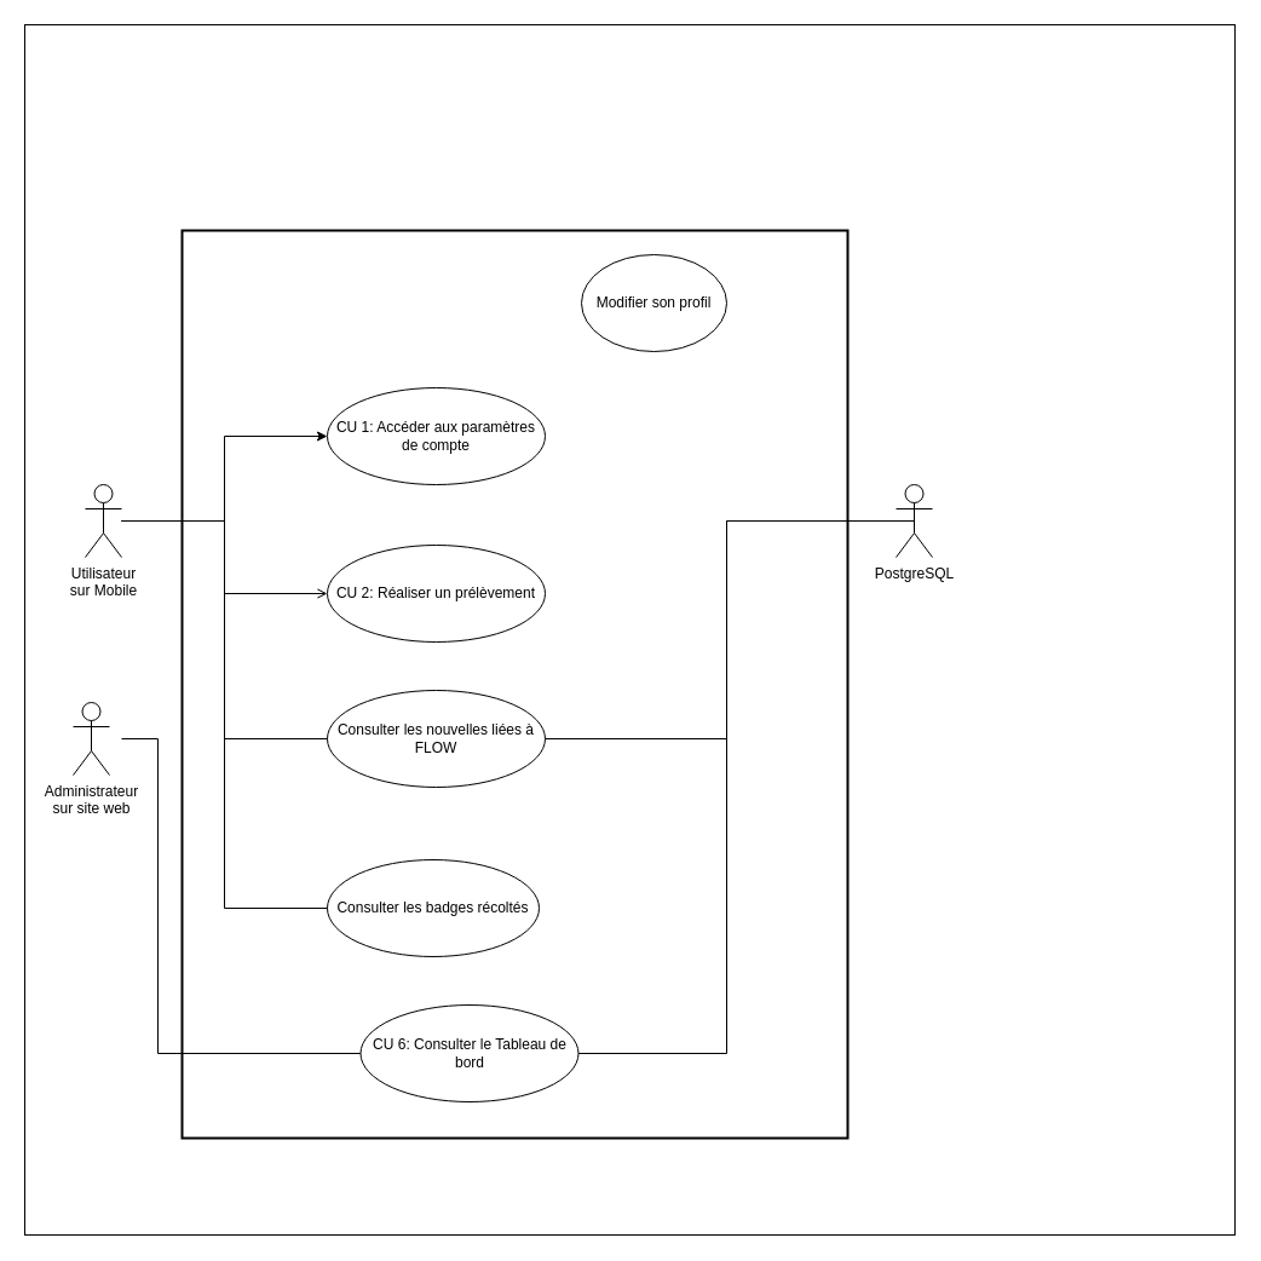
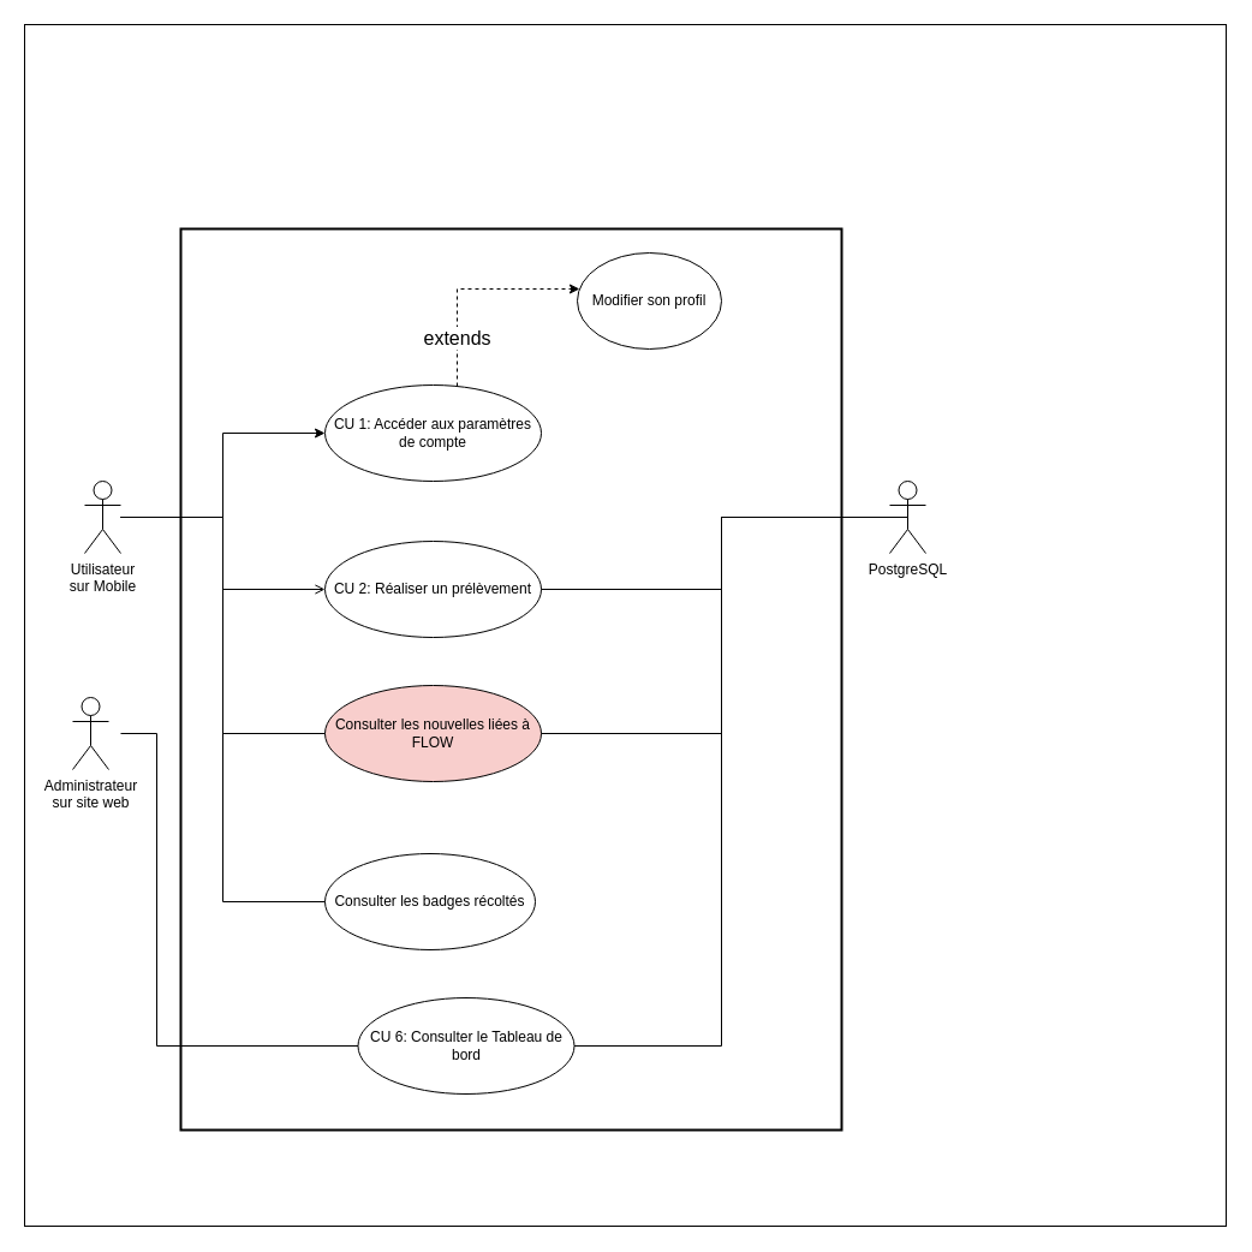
+ <mxCell id="6" style="edgeStyle=orthogonalEdgeStyle;rounded=0;orthogonalLoop=1;jettySize=auto;html=1;dashed=1;" parent="1" source="8" target="11" edge="1"><mxGeometry relative="1" as="geometry"><Array as="points"><mxPoint x="380" y="240" /></Array></mxGeometry></mxCell>
+ <mxCell id="7" value="&lt;font style=&quot;font-size: 16px;&quot;&gt;extends&lt;/font&gt;" style="edgeLabel;html=1;align=center;verticalAlign=middle;resizable=0;points=[];" parent="6" vertex="1" connectable="0"><mxGeometry x="-0.55" y="1" relative="1" as="geometry"><mxPoint as="offset" /></mxGeometry></mxCell>
+ <mxCell id="15" style="edgeStyle=orthogonalEdgeStyle;rounded=0;orthogonalLoop=1;jettySize=auto;html=1;entryX=0.5;entryY=0.5;entryDx=0;entryDy=0;entryPerimeter=0;endArrow=none;startFill=0;" parent="1" source="9" target="5" edge="1"><mxGeometry relative="1" as="geometry"><Array as="points"><mxPoint x="600" y="490" /><mxPoint x="600" y="430" /></Array></mxGeometry></mxCell>
- <mxCell id="10" value="Consulter les nouvelles liées à FLOW" style="ellipse;whiteSpace=wrap;html=1;" parent="1" vertex="1"><mxGeometry x="270" y="570" width="180" height="80" as="geometry" /></mxCell>
+ <mxCell id="10" value="Consulter les nouvelles liées à FLOW" style="ellipse;whiteSpace=wrap;html=1;fillColor=#f8cecc;" parent="1" vertex="1"><mxGeometry x="270" y="570" width="180" height="80" as="geometry" /></mxCell>
